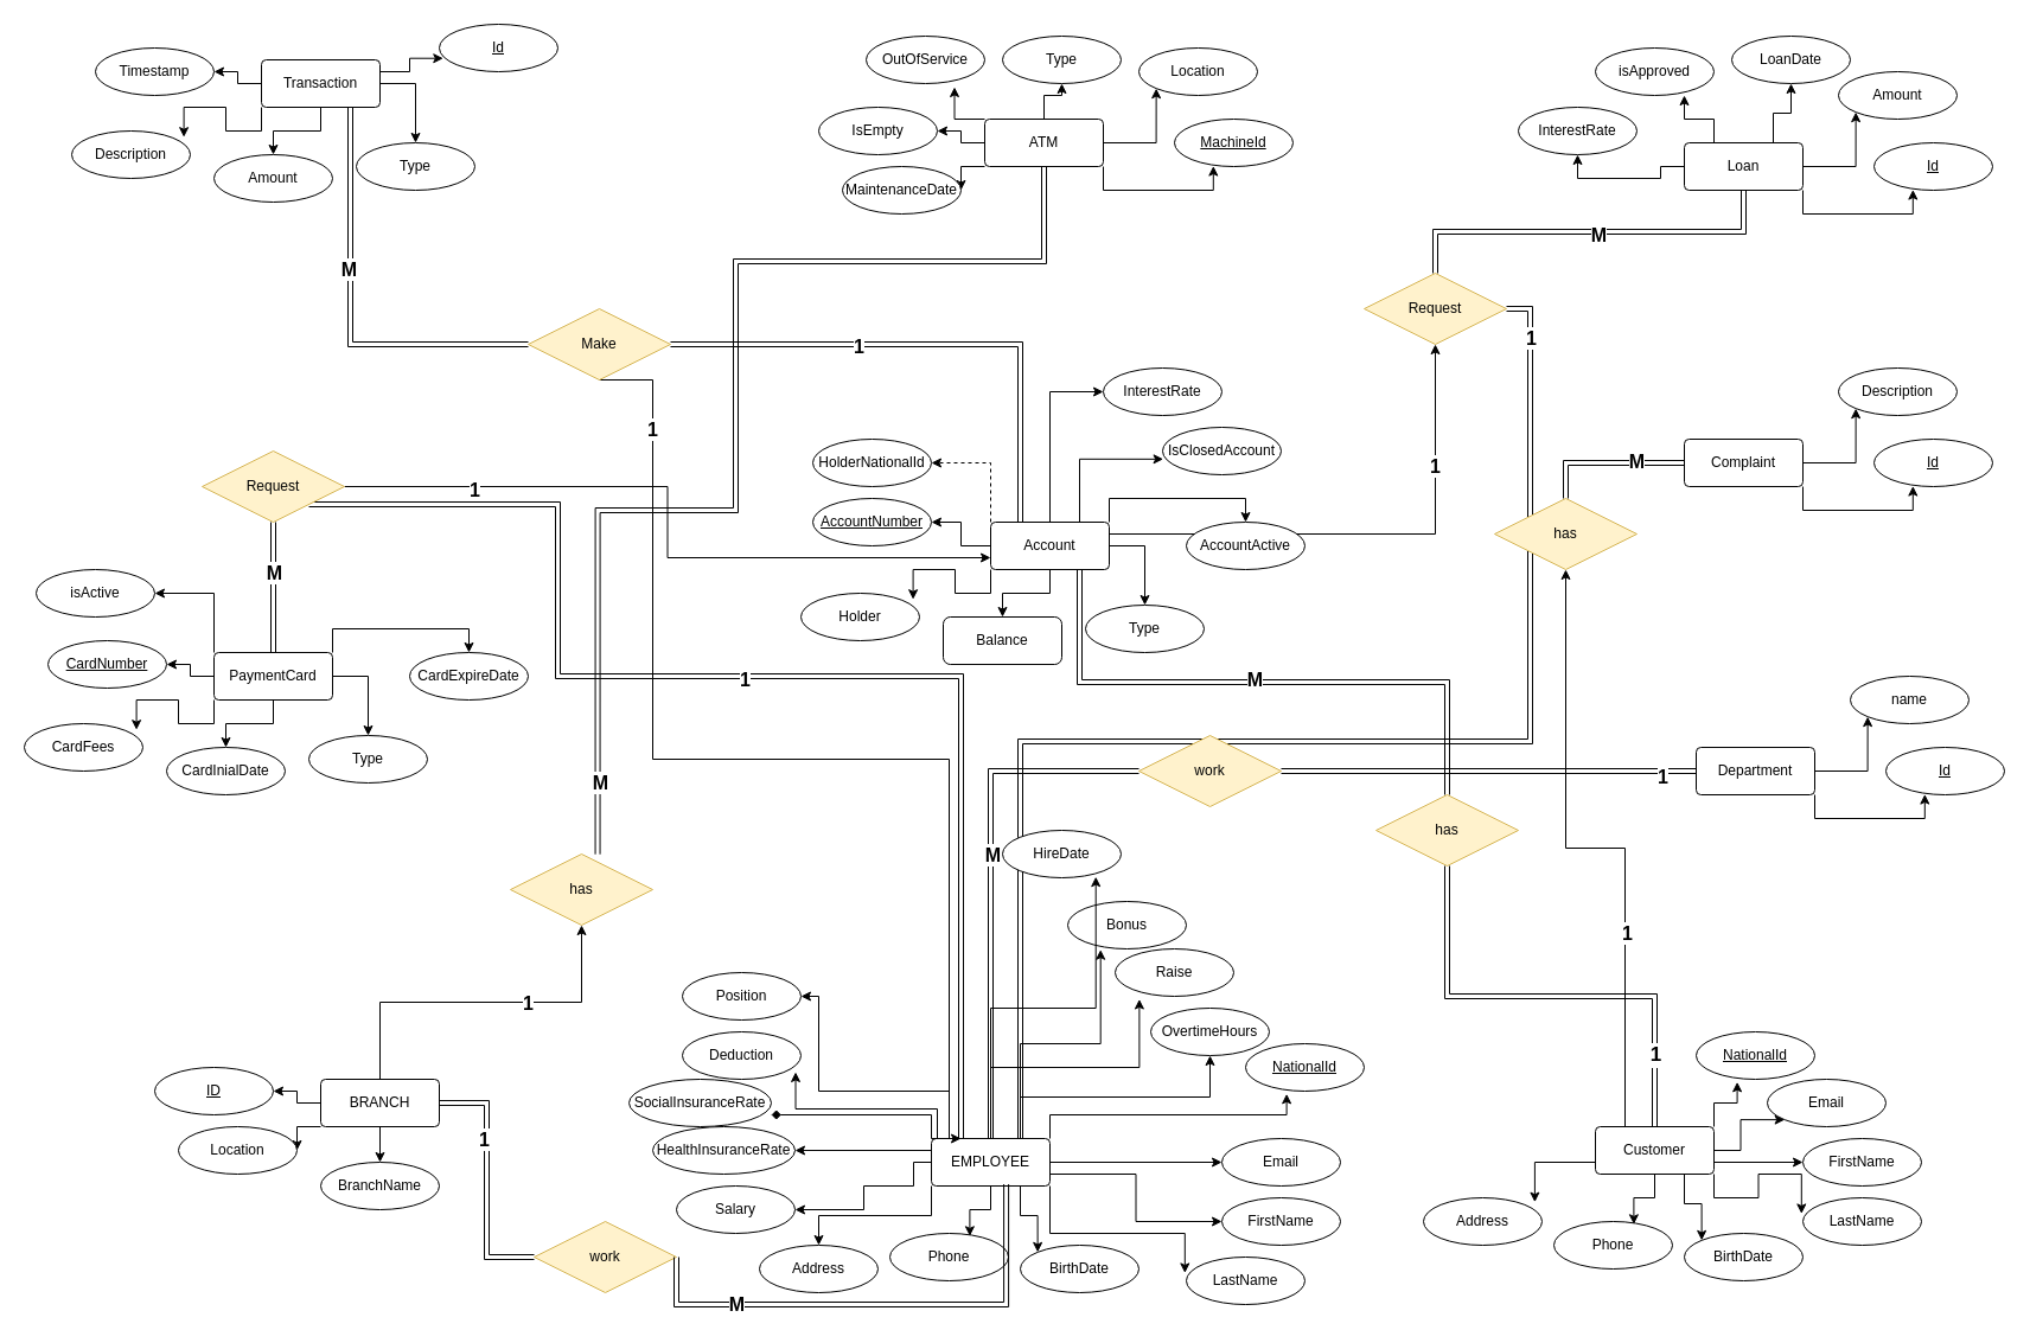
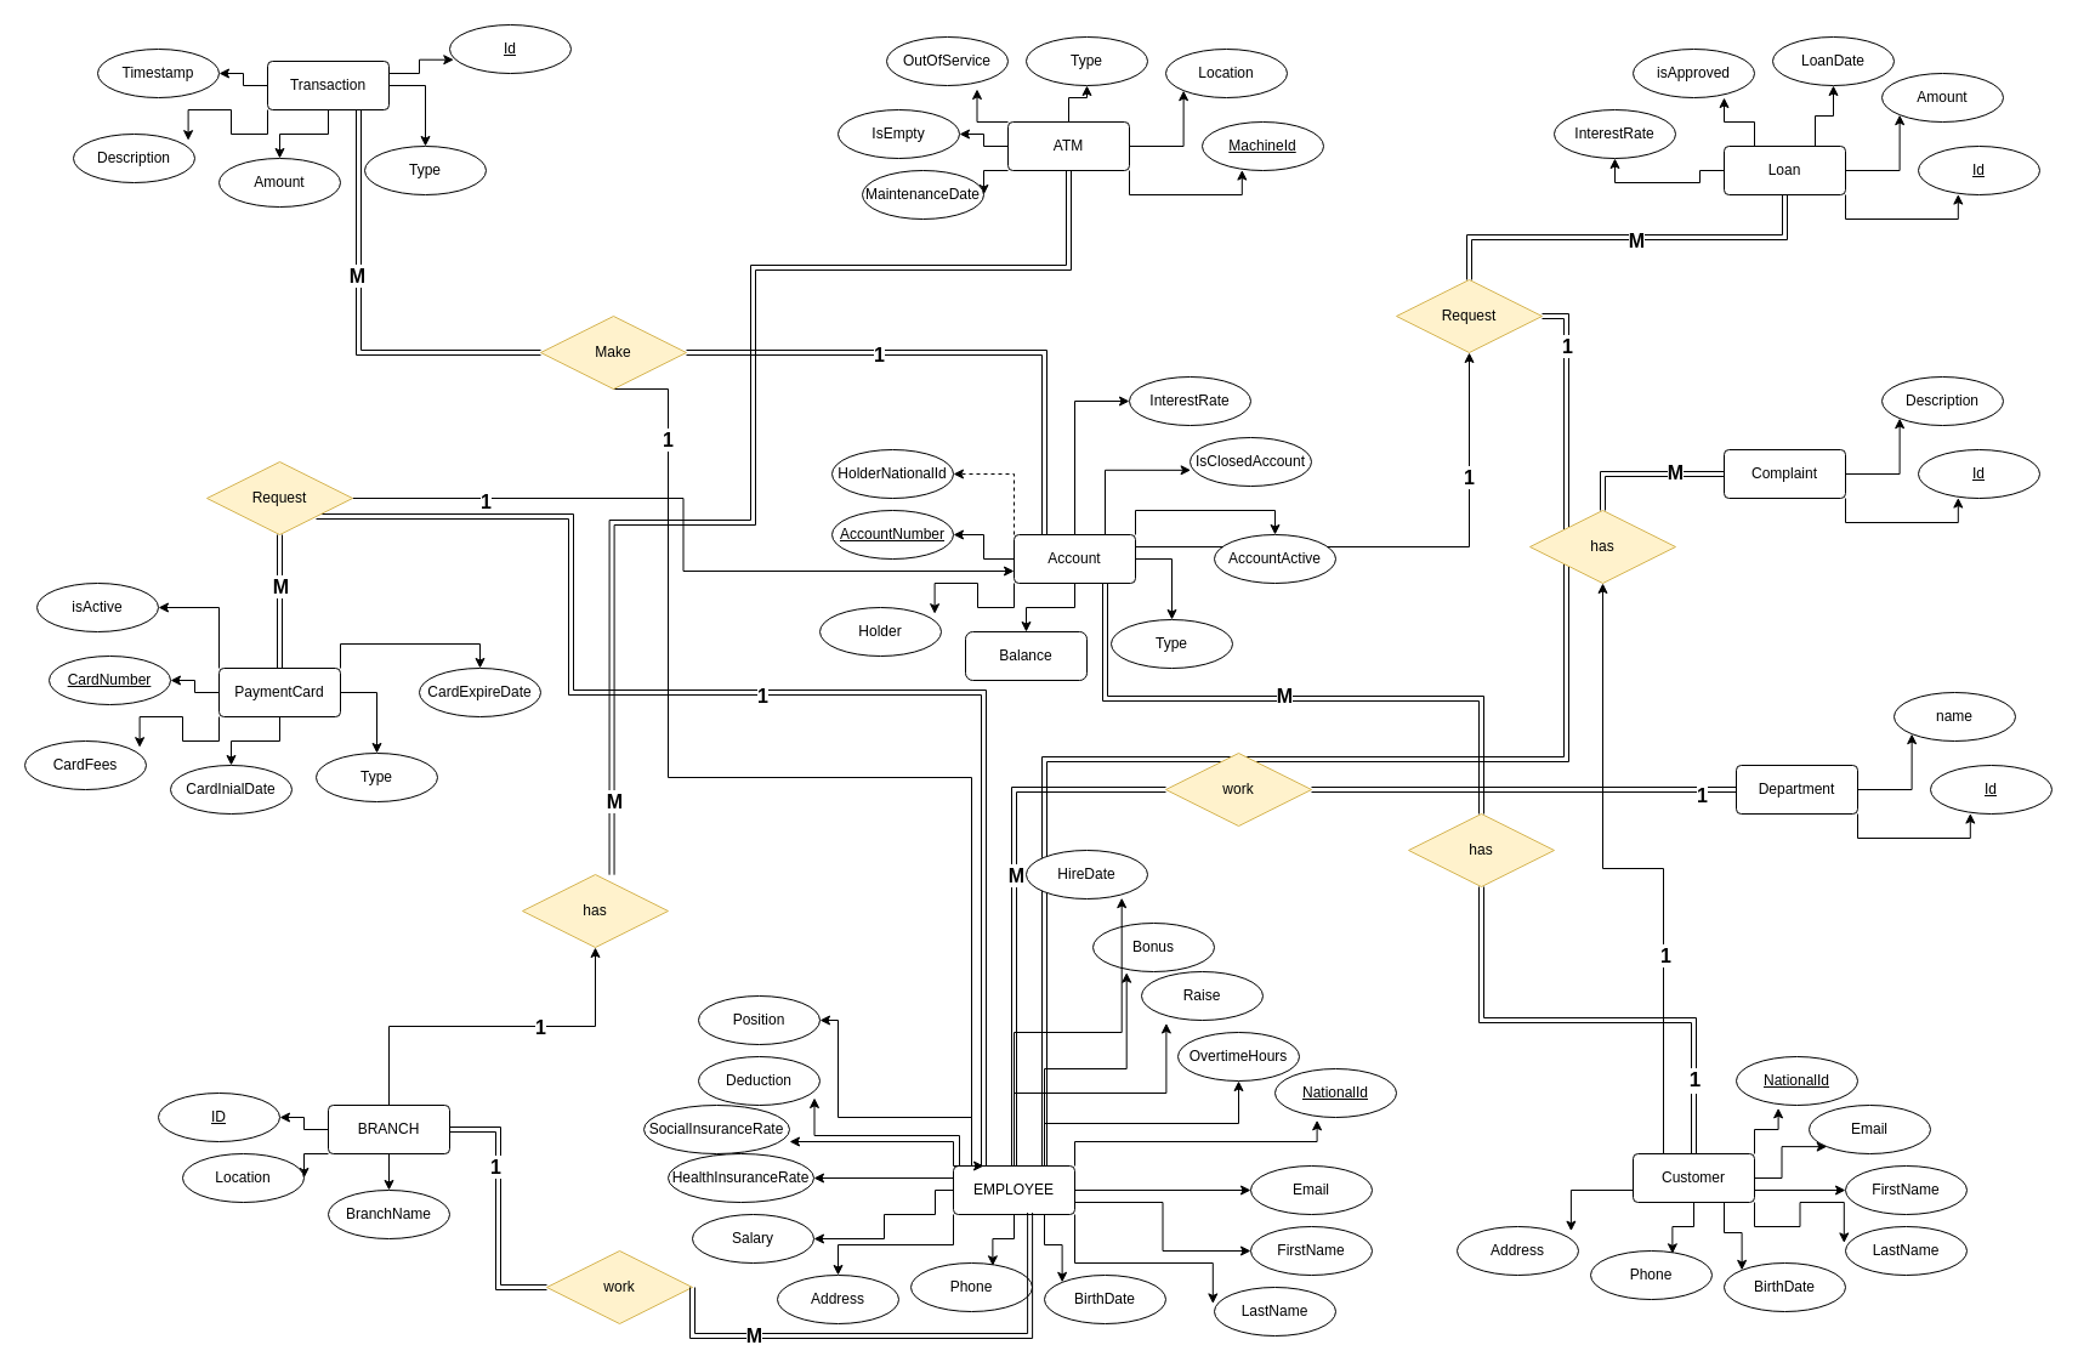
- <mxCell id="176" style="edgeStyle=orthogonalEdgeStyle;rounded=0;orthogonalLoop=1;jettySize=auto;html=1;exitX=0;exitY=0;exitDx=0;exitDy=0;entryX=1;entryY=0.75;entryDx=0;entryDy=0;entryPerimeter=0;endArrow=diamond;" parent="1" source="79" target="110" edge="1"><mxGeometry relative="1" as="geometry" /></mxCell>
+ <mxCell id="176" style="edgeStyle=orthogonalEdgeStyle;rounded=0;orthogonalLoop=1;jettySize=auto;html=1;exitX=0;exitY=0;exitDx=0;exitDy=0;entryX=1;entryY=0.75;entryDx=0;entryDy=0;entryPerimeter=0;" parent="1" source="79" target="110" edge="1"><mxGeometry relative="1" as="geometry" /></mxCell>
